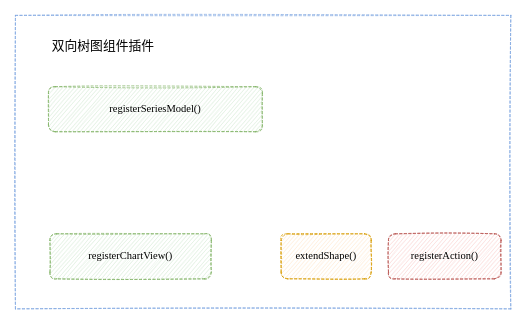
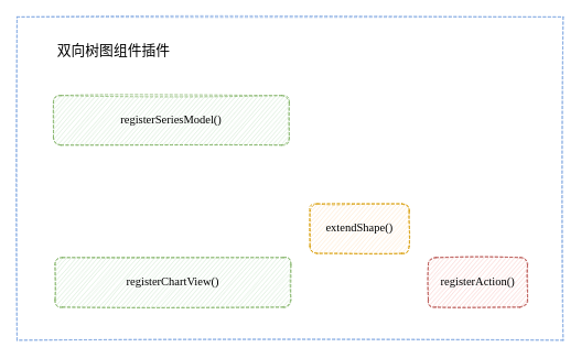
- <mxCell id="5" value="&lt;font face=&quot;Comic Sans MS&quot; style=&quot;&quot;&gt;&lt;span style=&quot;font-size: 14px;&quot;&gt;registerChartView()&lt;/span&gt;&lt;/font&gt;" style="rounded=1;whiteSpace=wrap;html=1;dashed=1;sketch=1;strokeColor=#82b366;fillColor=#d5e8d4;" parent="1" vertex="1"><mxGeometry x="66" y="311" width="215" height="60" as="geometry" /></mxCell>
+ <mxCell id="5" value="&lt;font face=&quot;Comic Sans MS&quot; style=&quot;&quot;&gt;&lt;span style=&quot;font-size: 14px;&quot;&gt;registerChartView()&lt;/span&gt;&lt;/font&gt;" style="rounded=1;whiteSpace=wrap;html=1;dashed=1;sketch=1;strokeColor=#82b366;fillColor=#d5e8d4;" parent="1" vertex="1"><mxGeometry x="66" y="311" width="285" height="60" as="geometry" /></mxCell>
- <mxCell id="6" value="extendShape()" style="rounded=1;whiteSpace=wrap;html=1;dashed=1;sketch=1;strokeColor=#d79b00;fontFamily=Comic Sans MS;fontSize=14;fillColor=#ffe6cc;" parent="1" vertex="1"><mxGeometry x="374" y="311" width="120" height="60" as="geometry" /></mxCell>
+ <mxCell id="6" value="extendShape()" style="rounded=1;whiteSpace=wrap;html=1;dashed=1;sketch=1;strokeColor=#d79b00;fontFamily=Comic Sans MS;fontSize=14;fillColor=#ffe6cc;" parent="1" vertex="1"><mxGeometry x="374" y="246" width="120" height="60" as="geometry" /></mxCell>
- <mxCell id="7" value="registerAction()" style="rounded=1;whiteSpace=wrap;html=1;dashed=1;sketch=1;strokeColor=#b85450;fontFamily=Comic Sans MS;fontSize=14;fillColor=#f8cecc;" parent="1" vertex="1"><mxGeometry x="517" y="311" width="150" height="60" as="geometry" /></mxCell>
+ <mxCell id="7" value="registerAction()" style="rounded=1;whiteSpace=wrap;html=1;dashed=1;sketch=1;strokeColor=#b85450;fontFamily=Comic Sans MS;fontSize=14;fillColor=#f8cecc;" parent="1" vertex="1"><mxGeometry x="517" y="311" width="120" height="60" as="geometry" /></mxCell>
